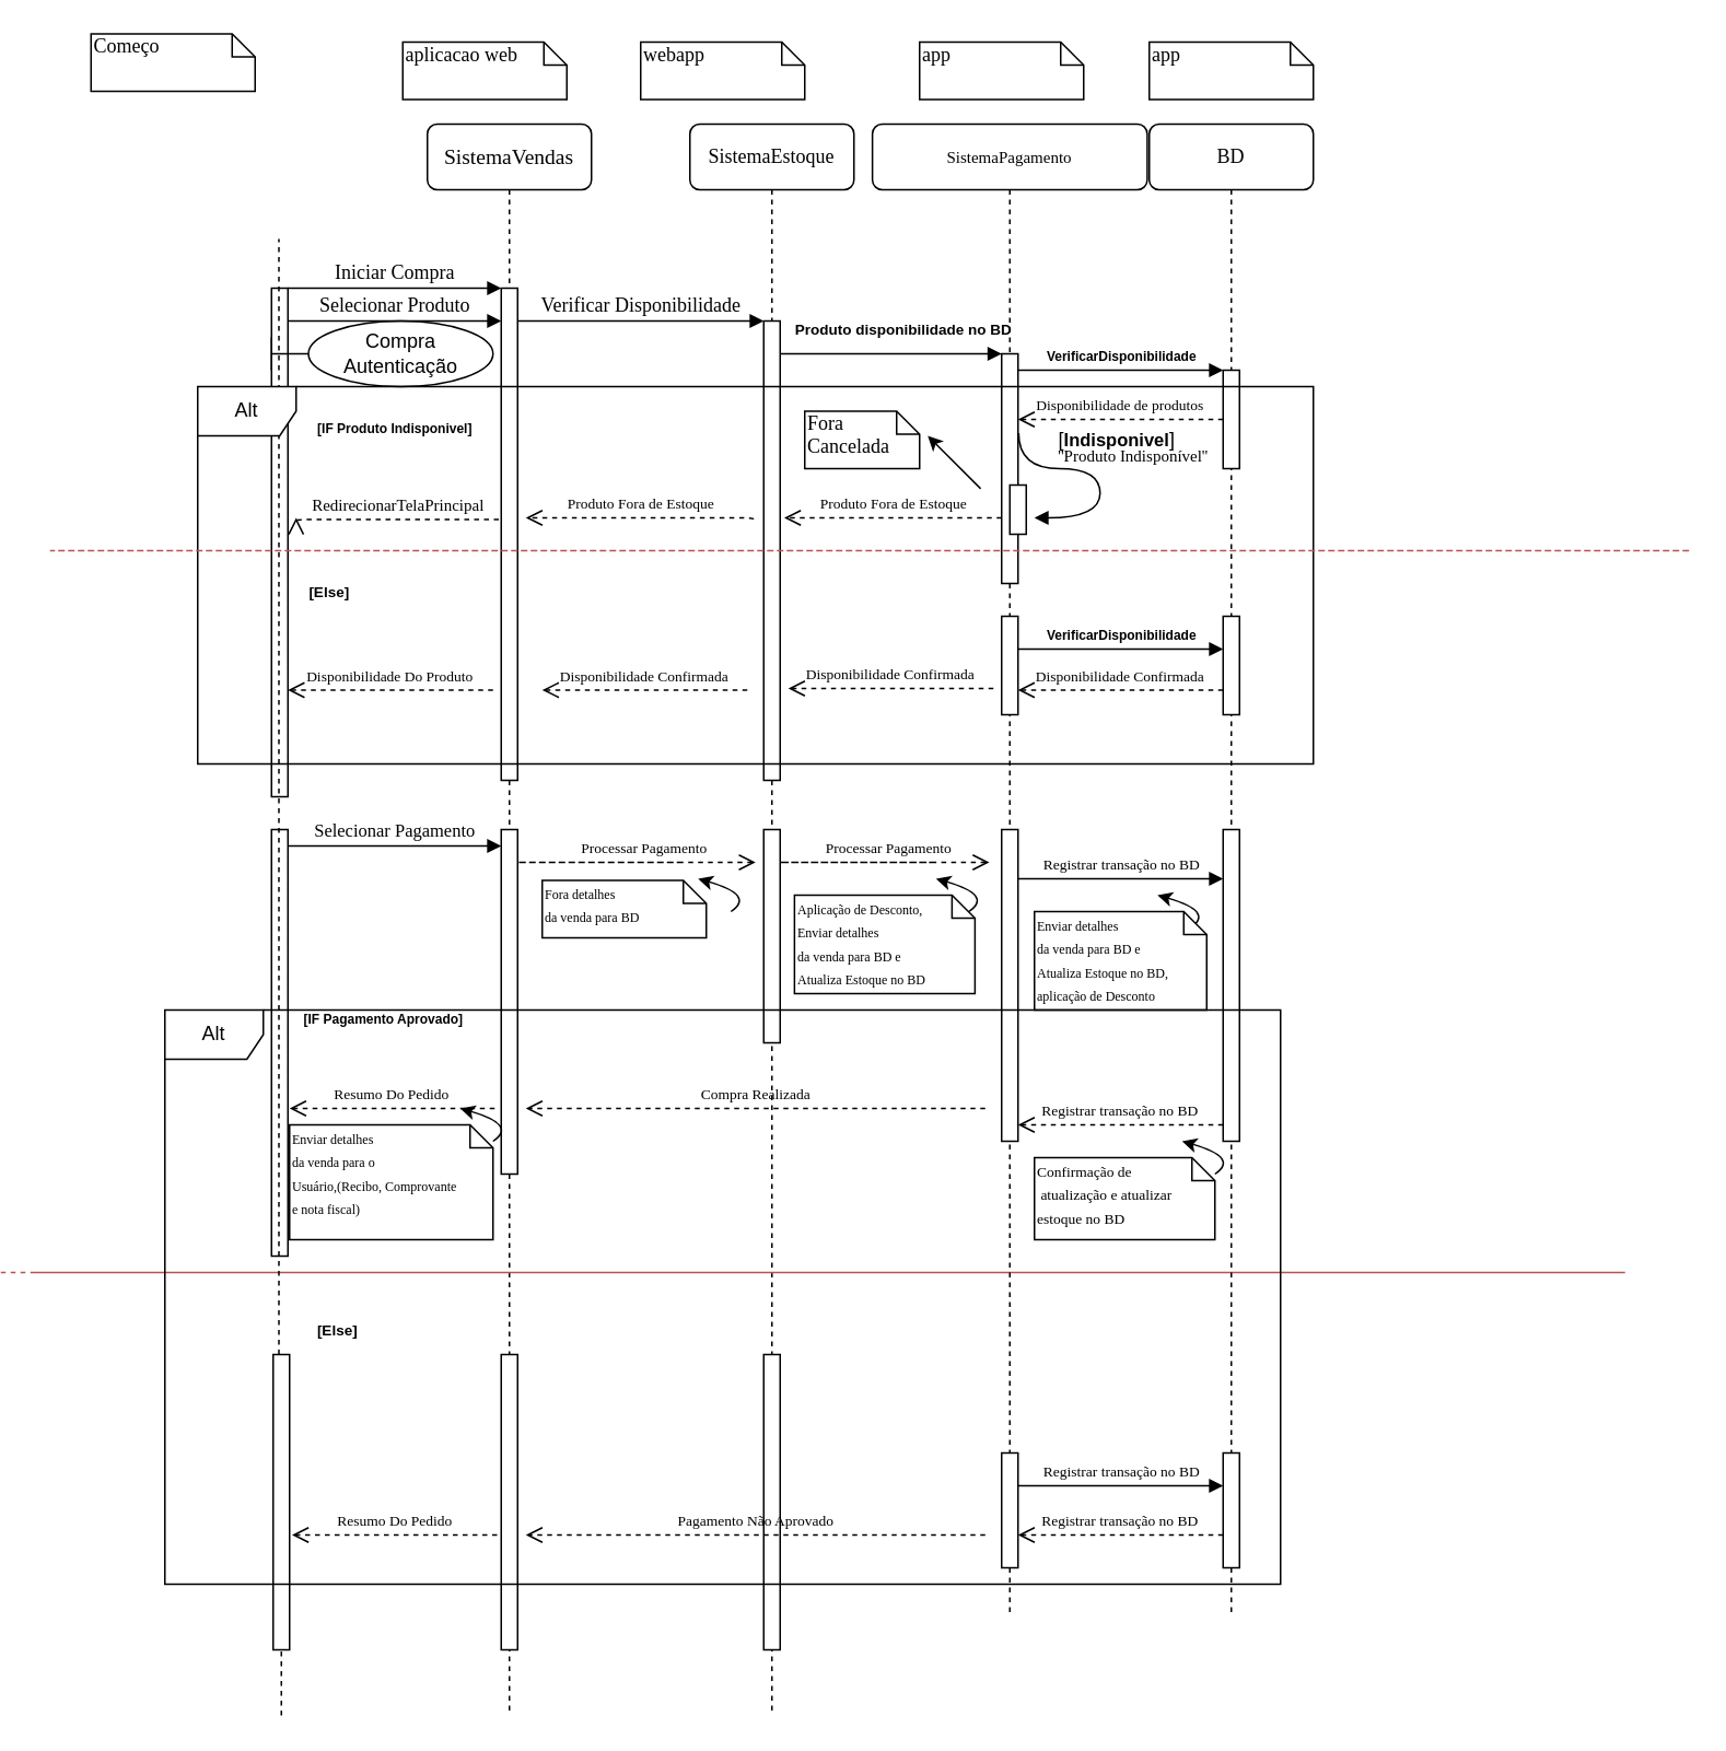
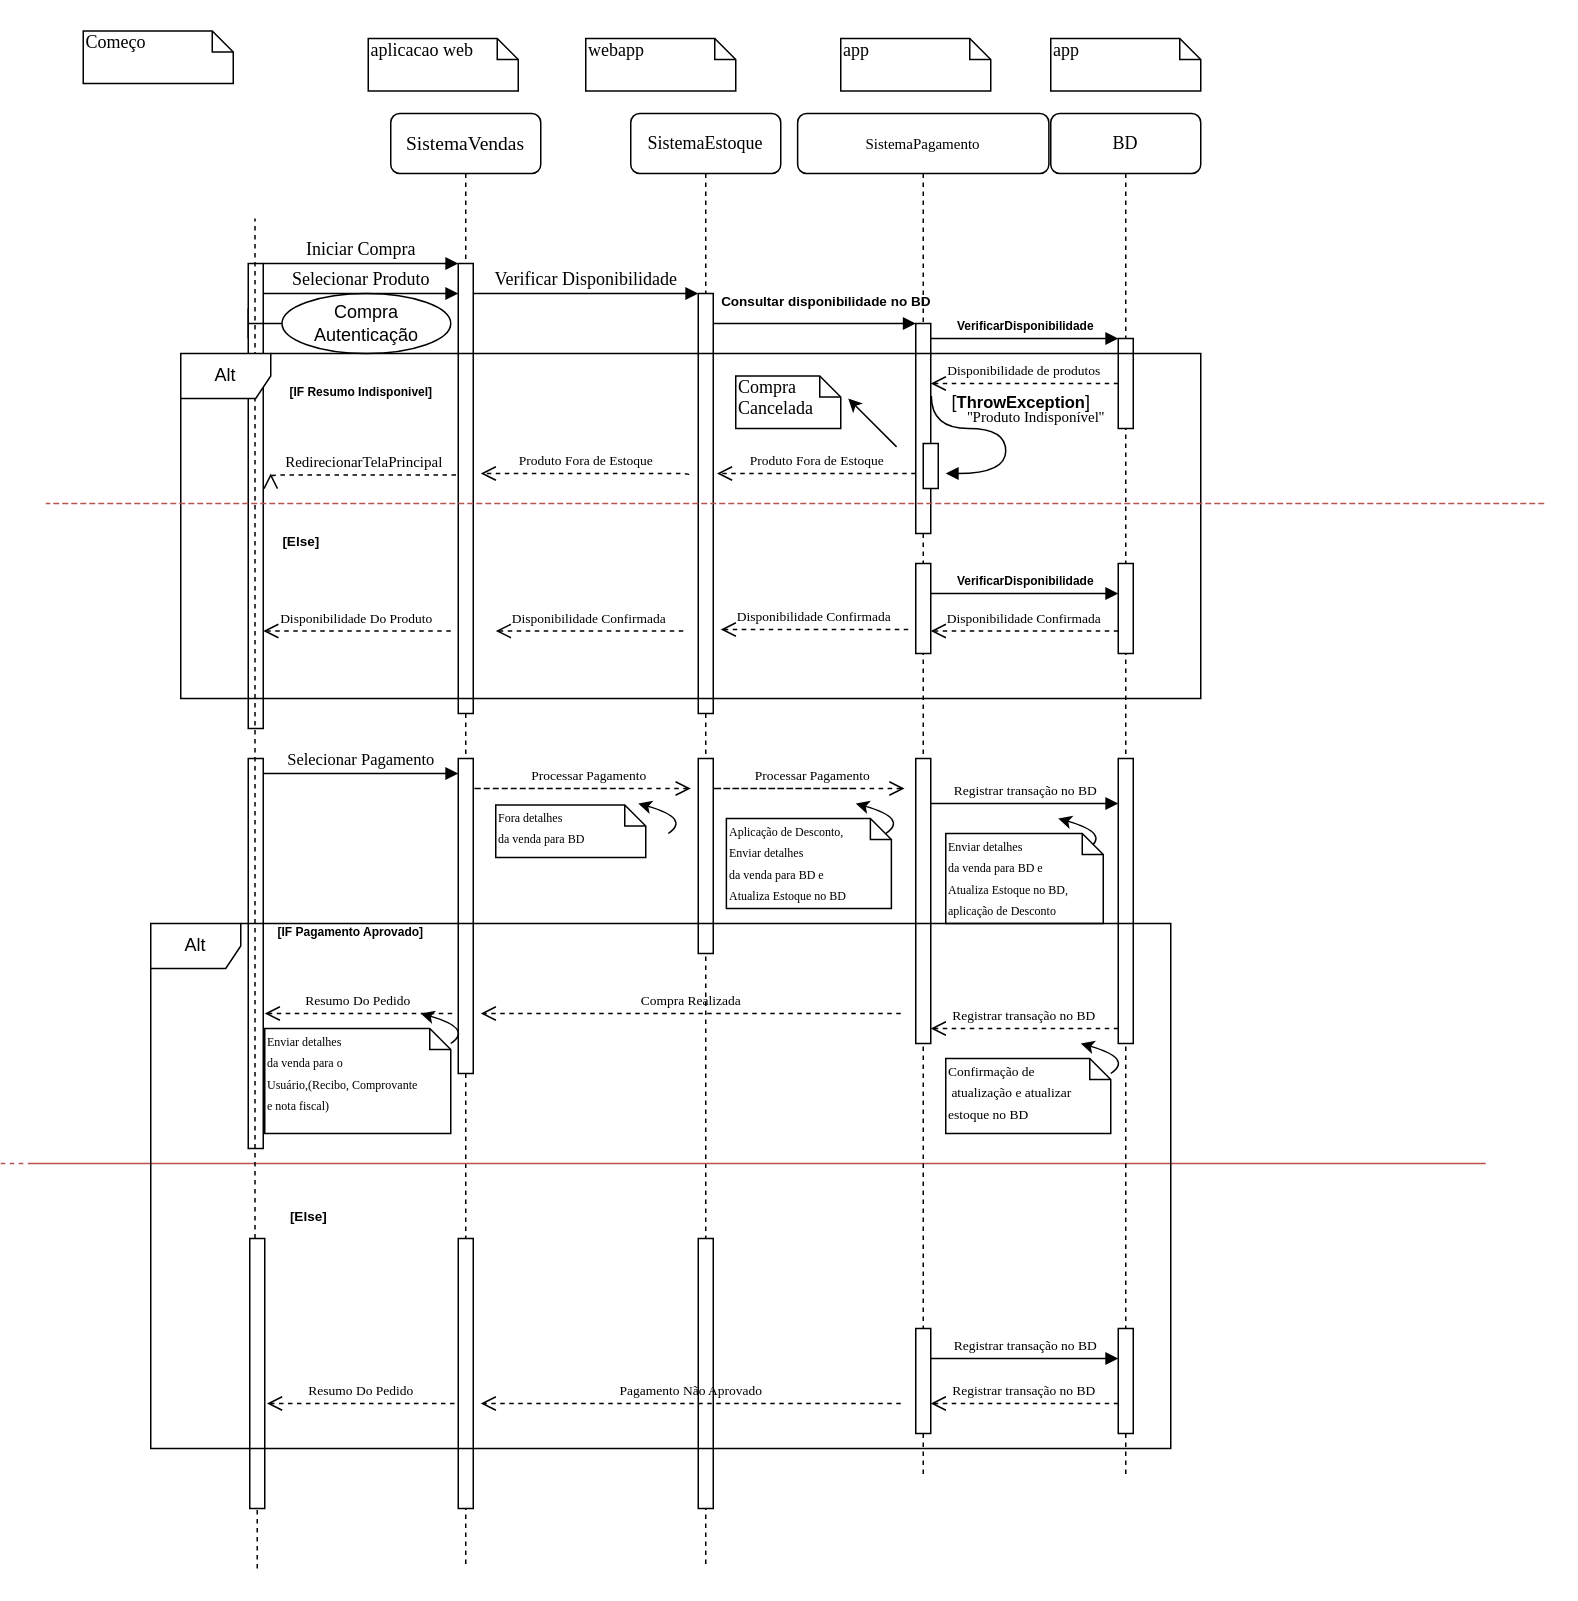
- <mxCell id="44" value="&lt;font size=&quot;1&quot; style=&quot;&quot;&gt;&lt;b style=&quot;font-size: 9px;&quot;&gt;Produto disponibilidade no BD&lt;/b&gt;&lt;/font&gt;" style="text;html=1;align=center;verticalAlign=middle;resizable=0;points=[];autosize=1;strokeColor=none;fillColor=none;" vertex="1" parent="1"><mxGeometry x="460" y="185" width="160" height="30" as="geometry" /></mxCell>
+ <mxCell id="44" value="&lt;font size=&quot;1&quot; style=&quot;&quot;&gt;&lt;b style=&quot;font-size: 9px;&quot;&gt;Consultar disponibilidade no BD&lt;/b&gt;&lt;/font&gt;" style="text;html=1;align=center;verticalAlign=middle;resizable=0;points=[];autosize=1;strokeColor=none;fillColor=none;" vertex="1" parent="1"><mxGeometry x="460" y="185" width="160" height="30" as="geometry" /></mxCell>
- <mxCell id="48" value="&lt;font size=&quot;1&quot; style=&quot;&quot;&gt;&lt;b style=&quot;font-size: 8px;&quot;&gt;[IF Produto Indisponivel]&lt;/b&gt;&lt;/font&gt;" style="text;html=1;align=center;verticalAlign=middle;resizable=0;points=[];autosize=1;strokeColor=none;fillColor=none;" vertex="1" parent="1"><mxGeometry x="170" y="245" width="120" height="30" as="geometry" /></mxCell>
+ <mxCell id="48" value="&lt;font size=&quot;1&quot; style=&quot;&quot;&gt;&lt;b style=&quot;font-size: 8px;&quot;&gt;[IF Resumo Indisponivel]&lt;/b&gt;&lt;/font&gt;" style="text;html=1;align=center;verticalAlign=middle;resizable=0;points=[];autosize=1;strokeColor=none;fillColor=none;" vertex="1" parent="1"><mxGeometry x="170" y="245" width="120" height="30" as="geometry" /></mxCell>
- <mxCell id="60" value="Fora Cancelada" style="shape=note;whiteSpace=wrap;html=1;size=14;verticalAlign=top;align=left;spacingTop=-6;rounded=0;shadow=0;comic=0;labelBackgroundColor=none;strokeWidth=1;fontFamily=Verdana;fontSize=12" vertex="1" parent="1"><mxGeometry x="480" y="250" width="70" height="35" as="geometry" /></mxCell>
+ <mxCell id="60" value="Compra Cancelada" style="shape=note;whiteSpace=wrap;html=1;size=14;verticalAlign=top;align=left;spacingTop=-6;rounded=0;shadow=0;comic=0;labelBackgroundColor=none;strokeWidth=1;fontFamily=Verdana;fontSize=12" vertex="1" parent="1"><mxGeometry x="480" y="250" width="70" height="35" as="geometry" /></mxCell>
- <mxCell id="50" value="[&lt;b&gt;&lt;font style=&quot;font-size: 11px;&quot;&gt;Indisponivel&lt;/font&gt;&lt;/b&gt;]" style="text;html=1;align=center;verticalAlign=middle;resizable=0;points=[];autosize=1;strokeColor=none;fillColor=none;" vertex="1" parent="1"><mxGeometry x="610" y="253" width="120" height="30" as="geometry" /></mxCell>
+ <mxCell id="50" value="[&lt;b&gt;&lt;font style=&quot;font-size: 11px;&quot;&gt;ThrowException&lt;/font&gt;&lt;/b&gt;]" style="text;html=1;align=center;verticalAlign=middle;resizable=0;points=[];autosize=1;strokeColor=none;fillColor=none;" vertex="1" parent="1"><mxGeometry x="610" y="253" width="120" height="30" as="geometry" /></mxCell>
